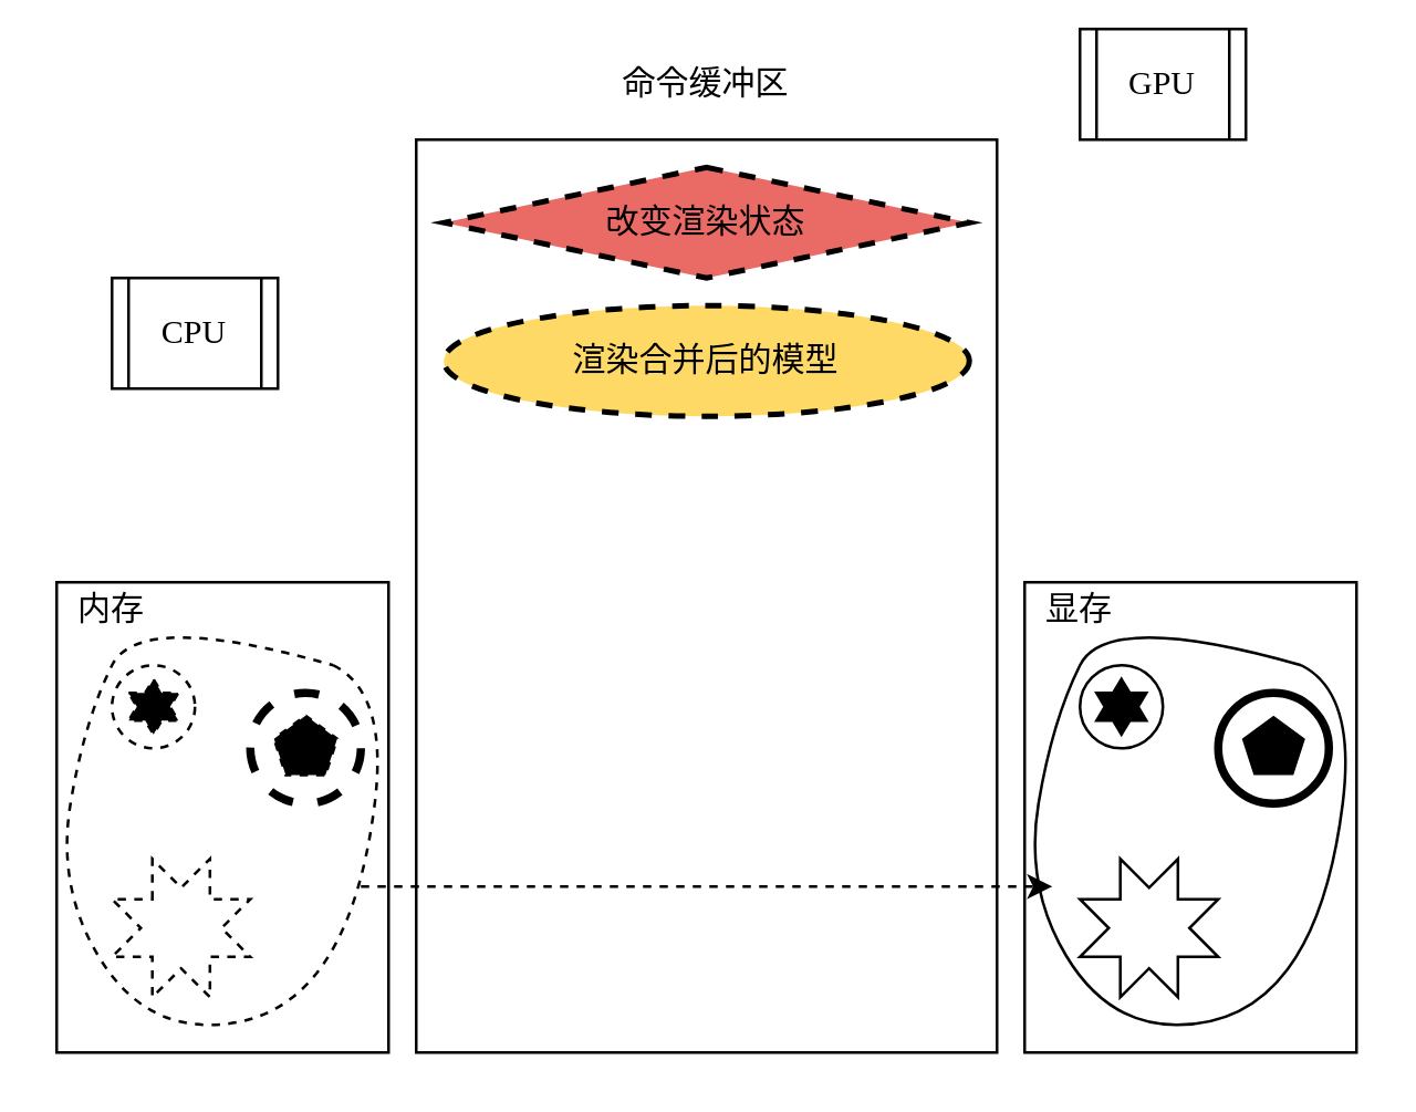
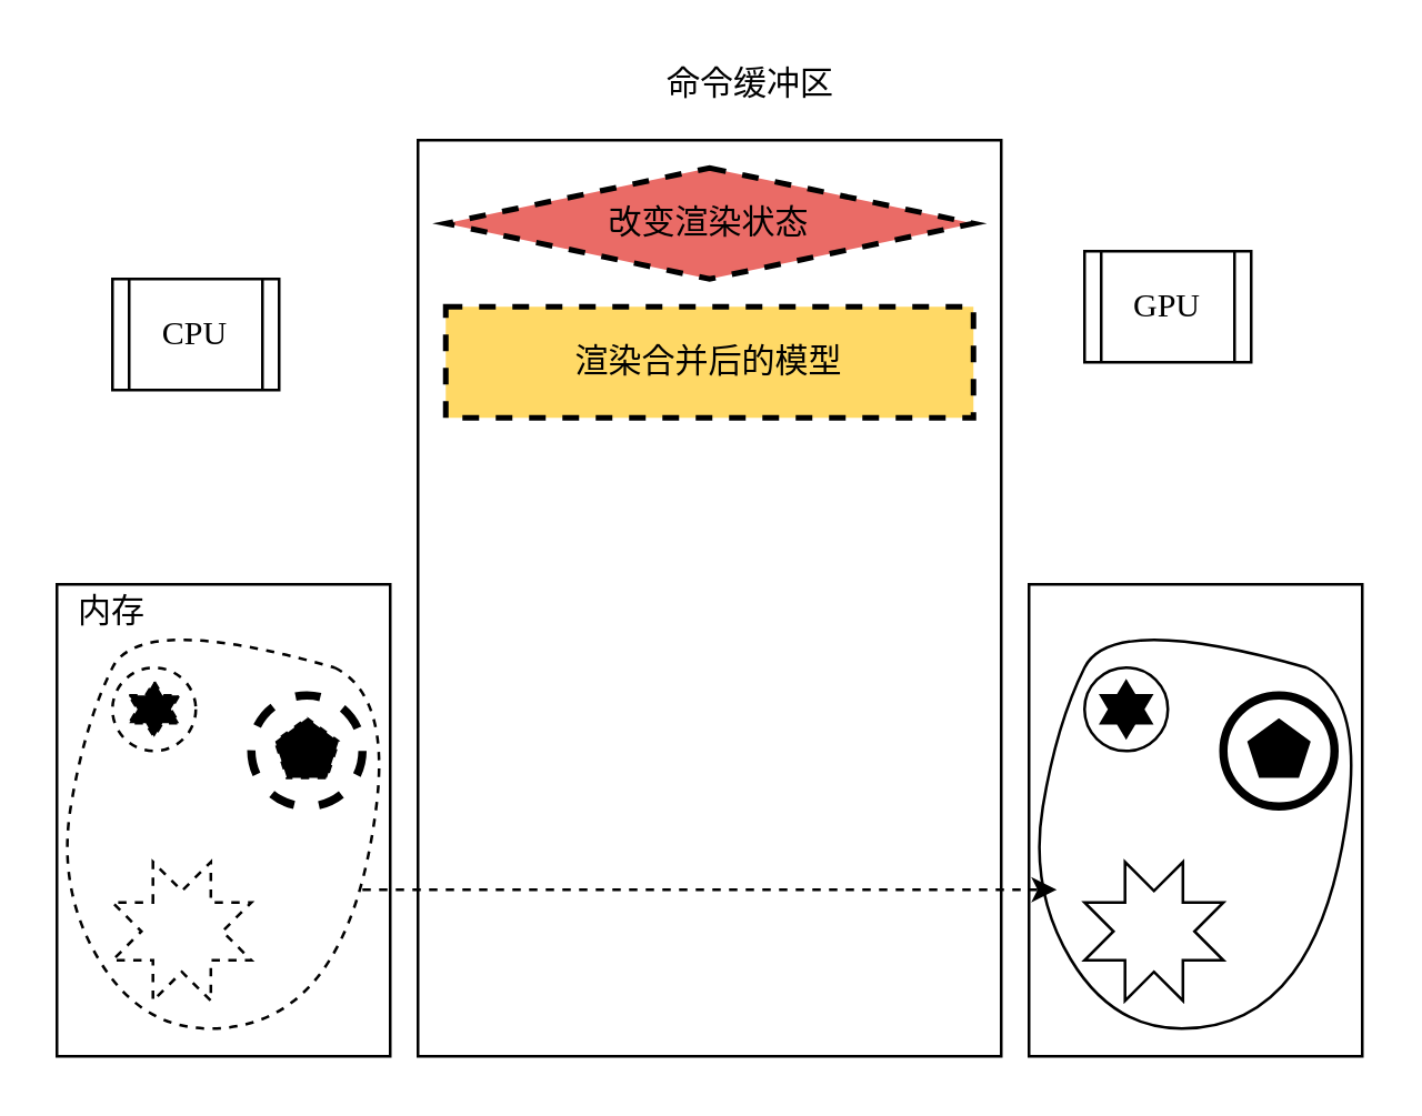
- <mxCell id="3" value="&lt;font&gt;命令缓冲区&lt;/font&gt;" style="text;html=1;strokeColor=none;fillColor=none;align=center;verticalAlign=middle;whiteSpace=wrap;rounded=0;fontFamily=Verdana;" vertex="1" parent="1"><mxGeometry x="185" y="20" width="140" height="20" as="geometry" /></mxCell>
+ <mxCell id="3" value="&lt;font&gt;命令缓冲区&lt;/font&gt;" style="text;html=1;strokeColor=none;fillColor=none;align=center;verticalAlign=middle;whiteSpace=wrap;rounded=0;fontFamily=Verdana;" vertex="1" parent="1"><mxGeometry x="200" y="20" width="140" height="20" as="geometry" /></mxCell>
- <mxCell id="7" value="GPU" style="shape=process;whiteSpace=wrap;html=1;backgroundOutline=1;rounded=0;fillColor=none;gradientColor=none;fontFamily=Verdana;" vertex="1" parent="1"><mxGeometry x="390" y="10" width="60" height="40" as="geometry" /></mxCell>
+ <mxCell id="7" value="GPU" style="shape=process;whiteSpace=wrap;html=1;backgroundOutline=1;rounded=0;fillColor=none;gradientColor=none;fontFamily=Verdana;" vertex="1" parent="1"><mxGeometry x="390" y="90" width="60" height="40" as="geometry" /></mxCell>
- <mxCell id="5" value="渲染合并后的模型" style="ellipse;whiteSpace=wrap;html=1;fillColor=#FFD966;gradientColor=none;fontFamily=Verdana;dashed=1;perimeterSpacing=0;strokeWidth=2;" vertex="1" parent="1"><mxGeometry x="160" y="110" width="190" height="40" as="geometry" /></mxCell>
+ <mxCell id="5" value="渲染合并后的模型" style="rounded=0;whiteSpace=wrap;html=1;fillColor=#FFD966;gradientColor=none;fontFamily=Verdana;dashed=1;perimeterSpacing=0;strokeWidth=2;" vertex="1" parent="1"><mxGeometry x="160" y="110" width="190" height="40" as="geometry" /></mxCell>
- <mxCell id="9" value="显存" style="text;html=1;strokeColor=none;fillColor=none;align=center;verticalAlign=middle;whiteSpace=wrap;rounded=0;movable=0;resizable=0;rotatable=0;deletable=0;editable=0;connectable=0;" vertex="1" parent="1"><mxGeometry x="370" y="210" width="40" height="20" as="geometry" /></mxCell>
